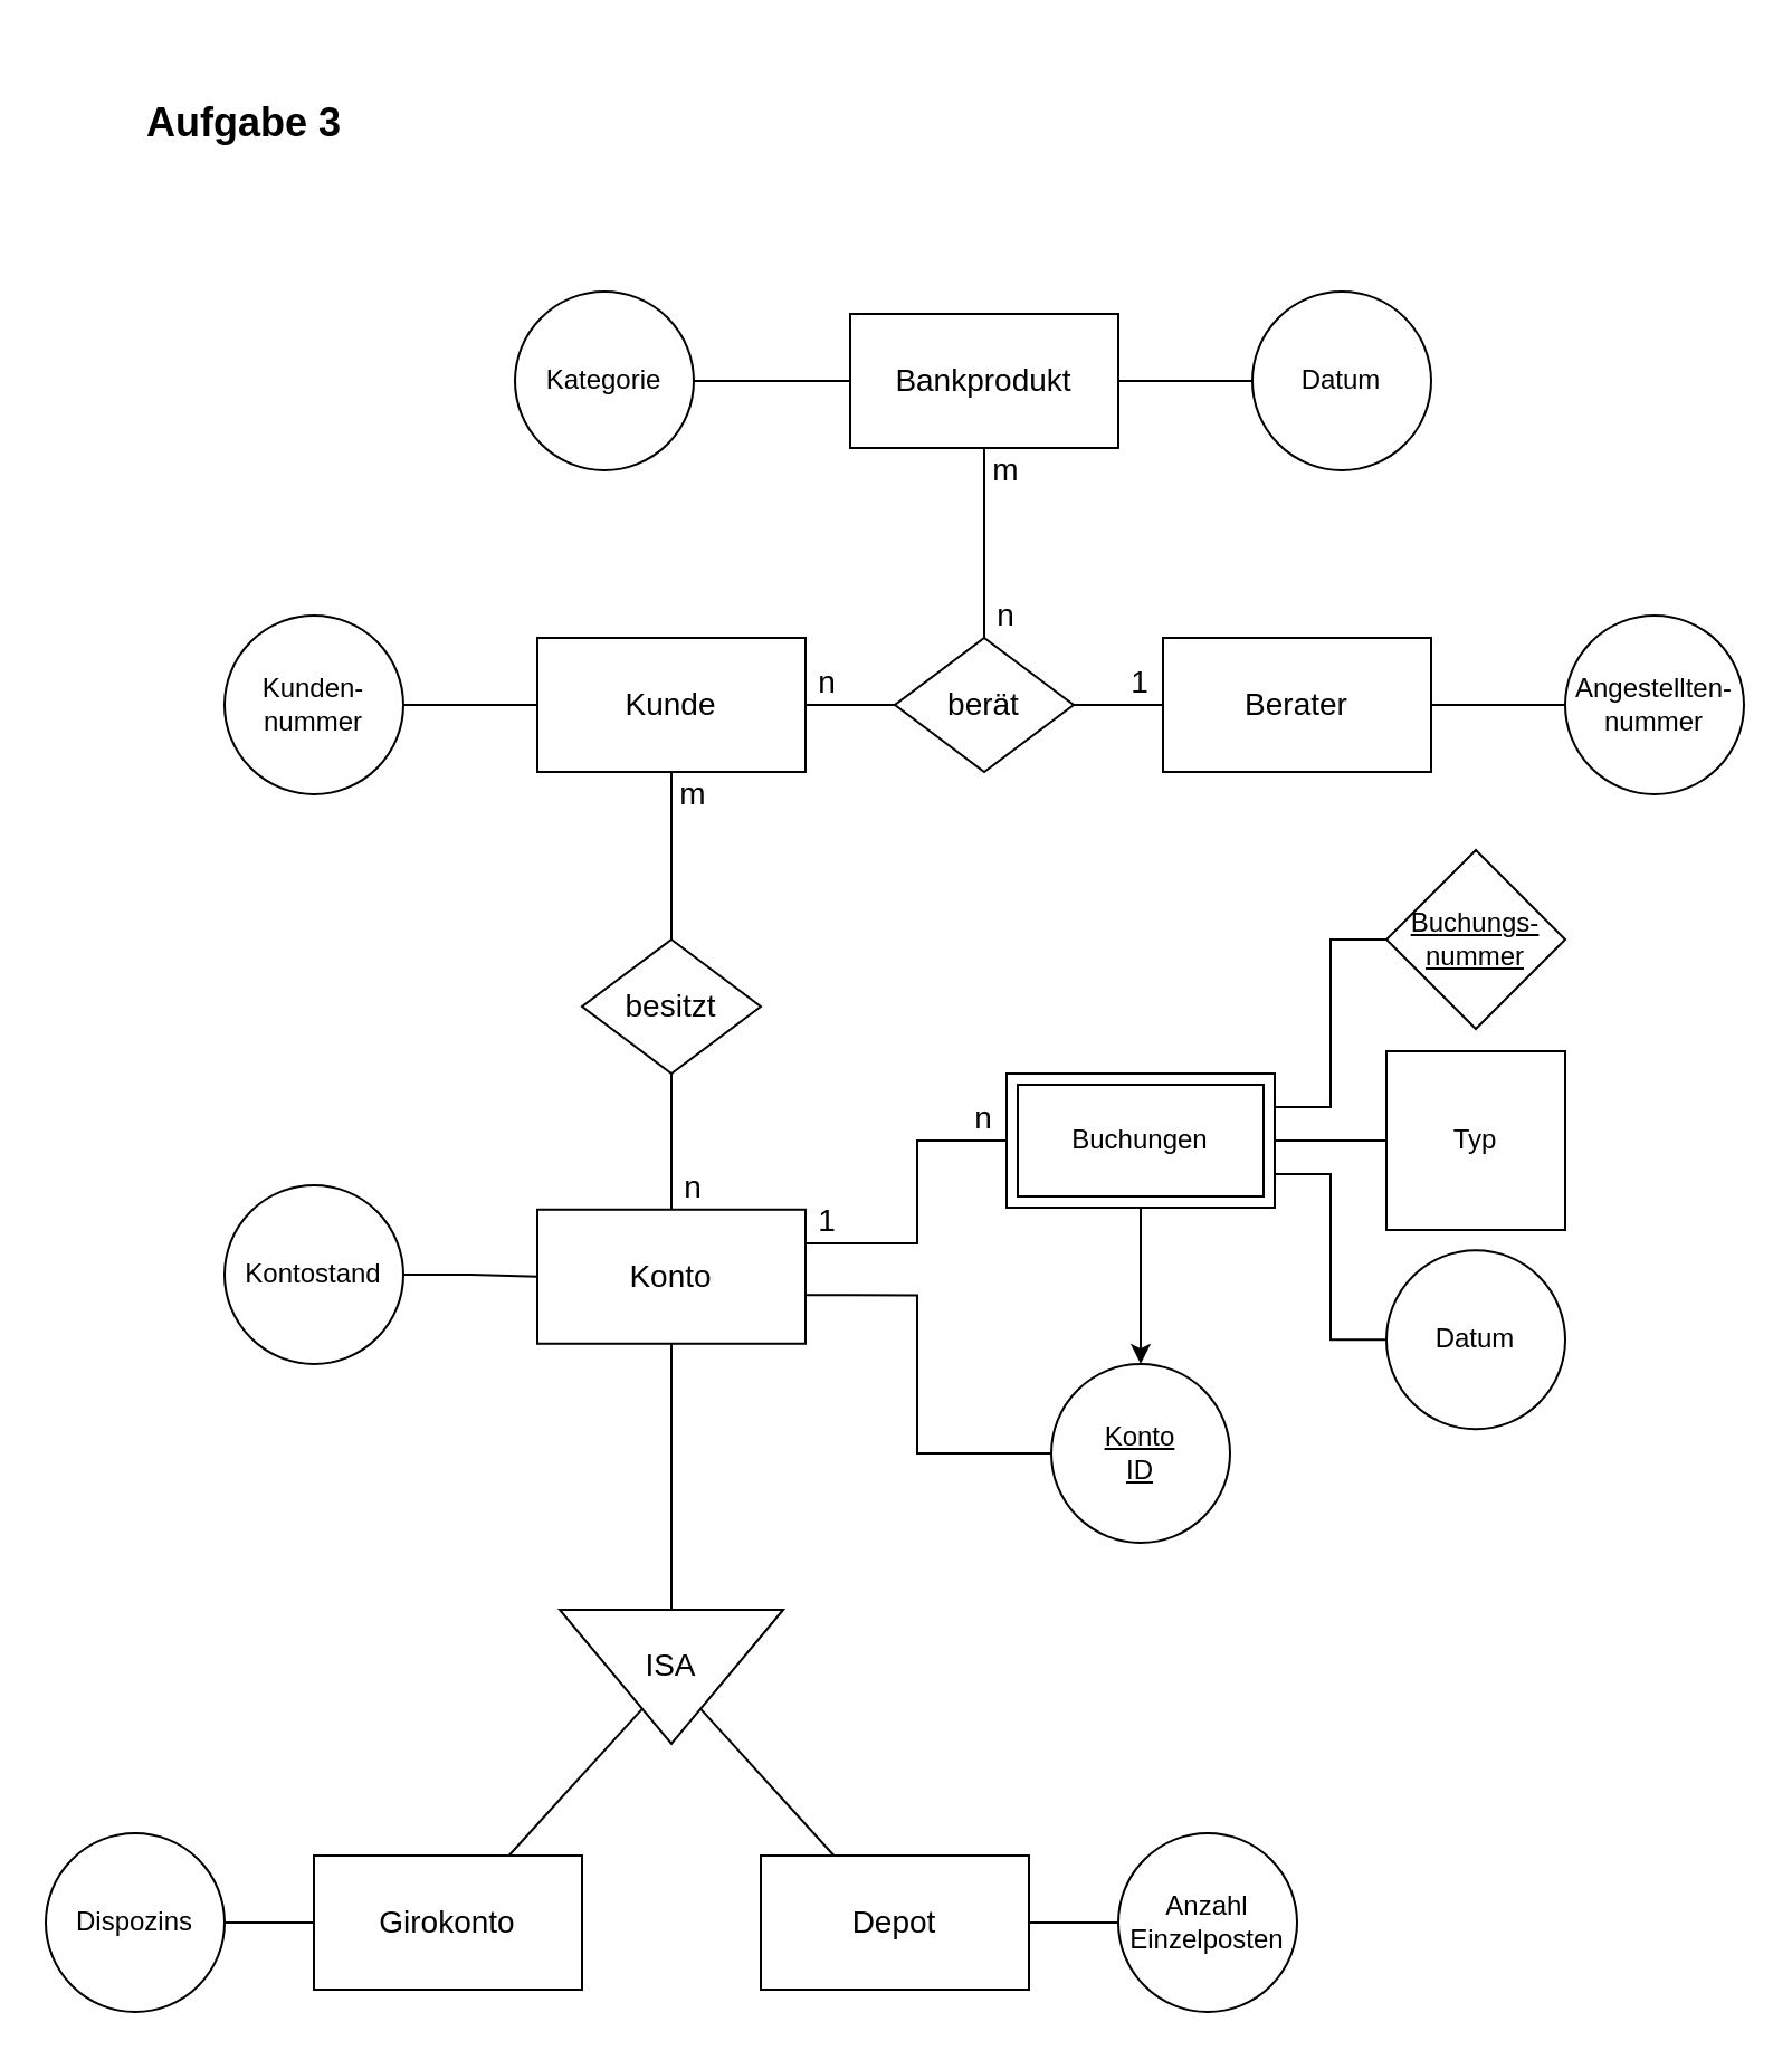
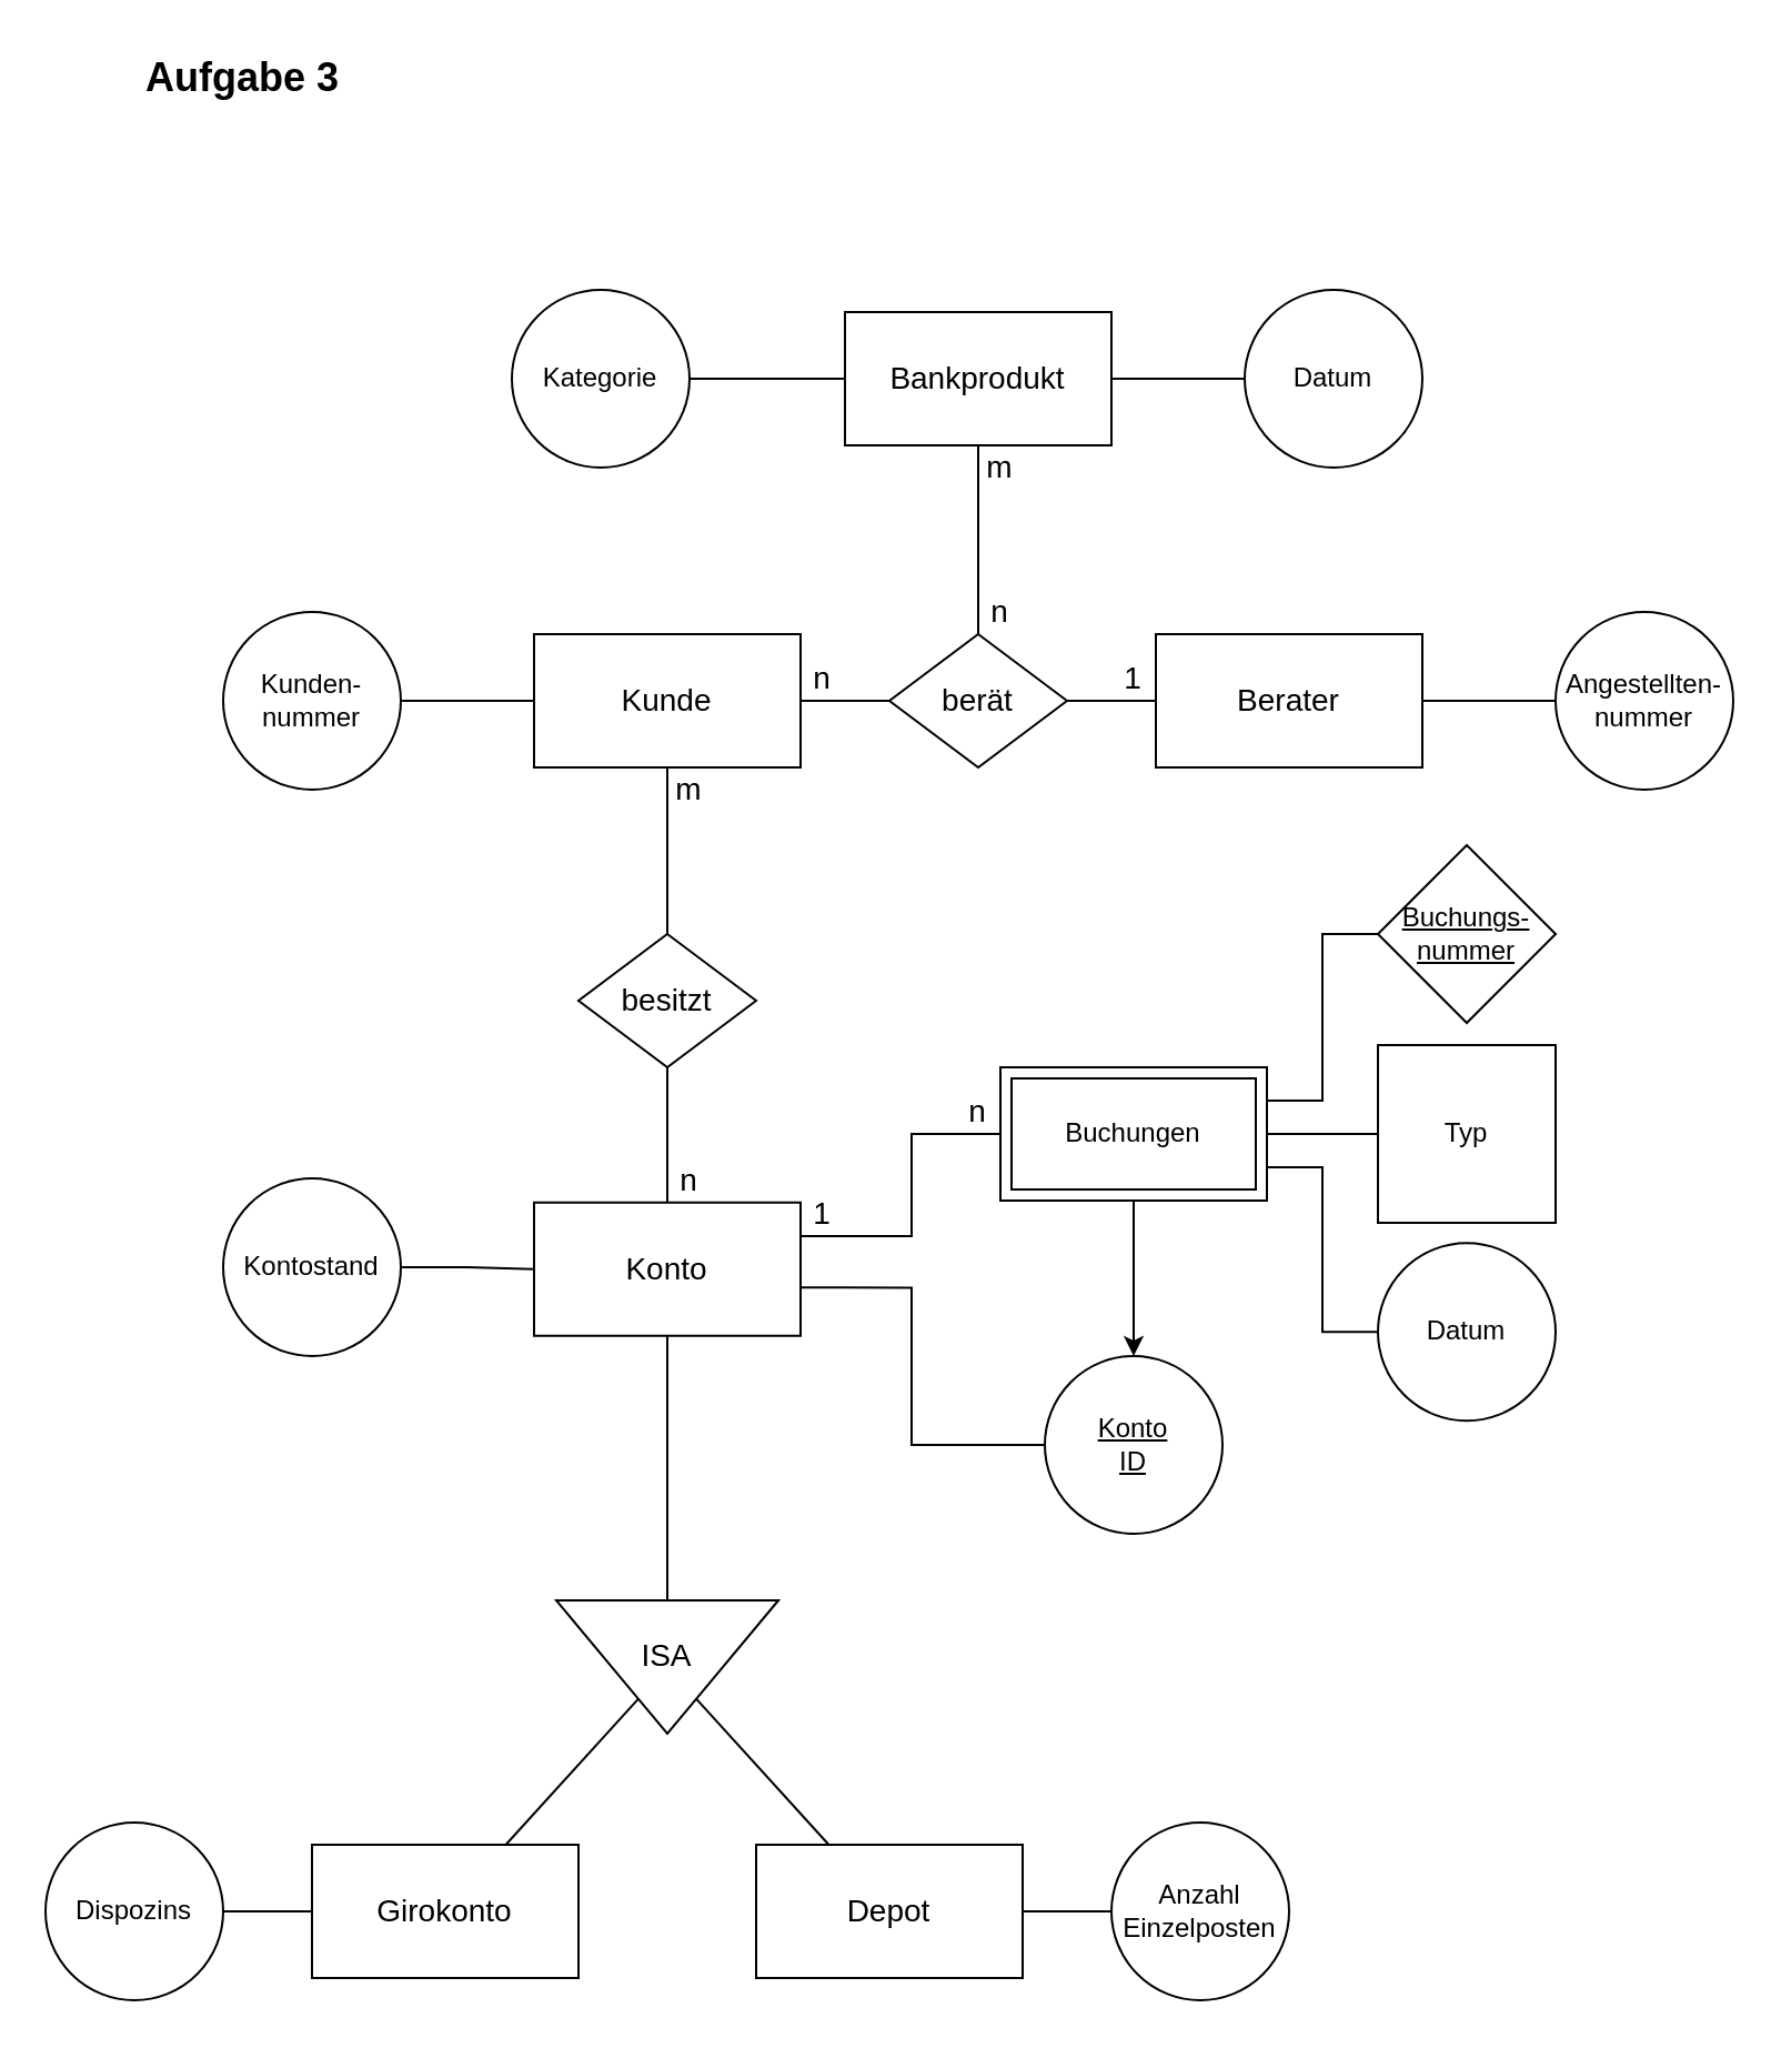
- <mxCell id="53" value="Aufgabe 3" style="text;html=1;align=center;verticalAlign=middle;whiteSpace=wrap;rounded=0;fontSize=18;fontStyle=1" vertex="1" parent="1"><mxGeometry x="26" y="40" width="166" height="30" as="geometry" /></mxCell>
+ <mxCell id="53" value="Aufgabe 3" style="text;html=1;align=center;verticalAlign=middle;whiteSpace=wrap;rounded=0;fontSize=18;fontStyle=1" vertex="1" parent="1"><mxGeometry x="26" y="20" width="166" height="30" as="geometry" /></mxCell>
